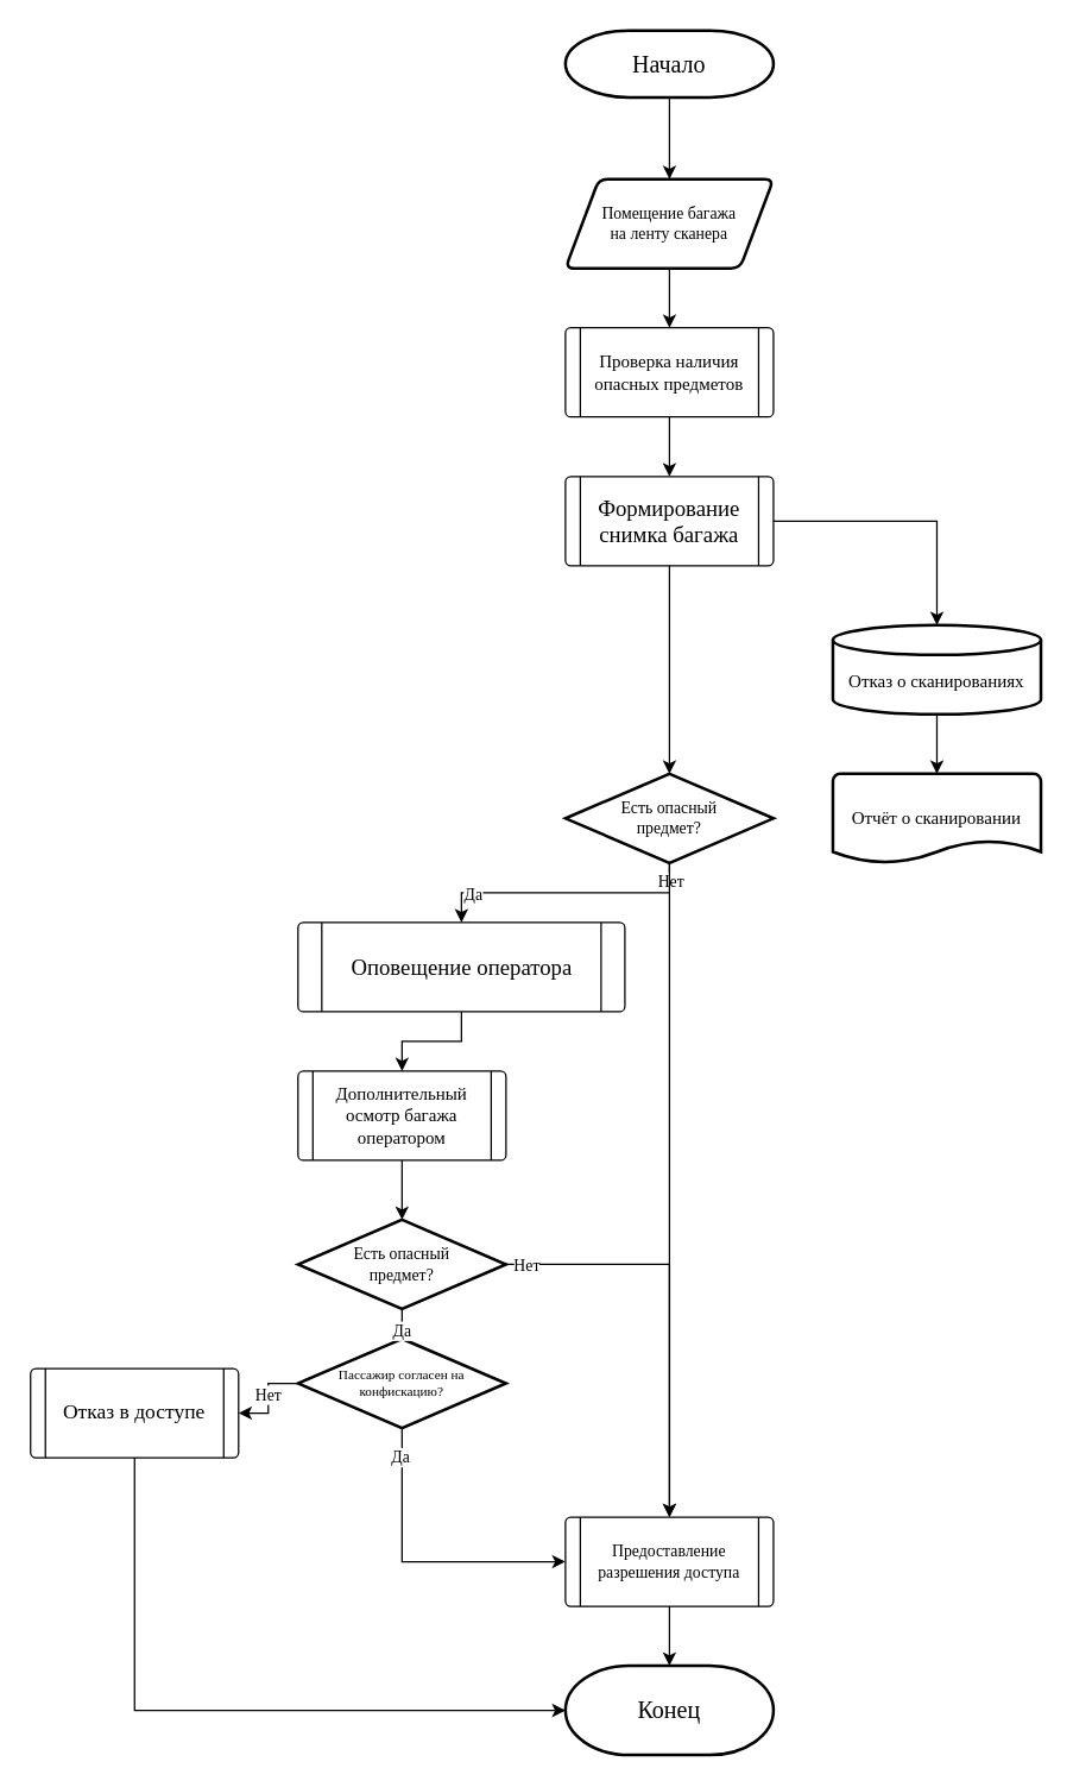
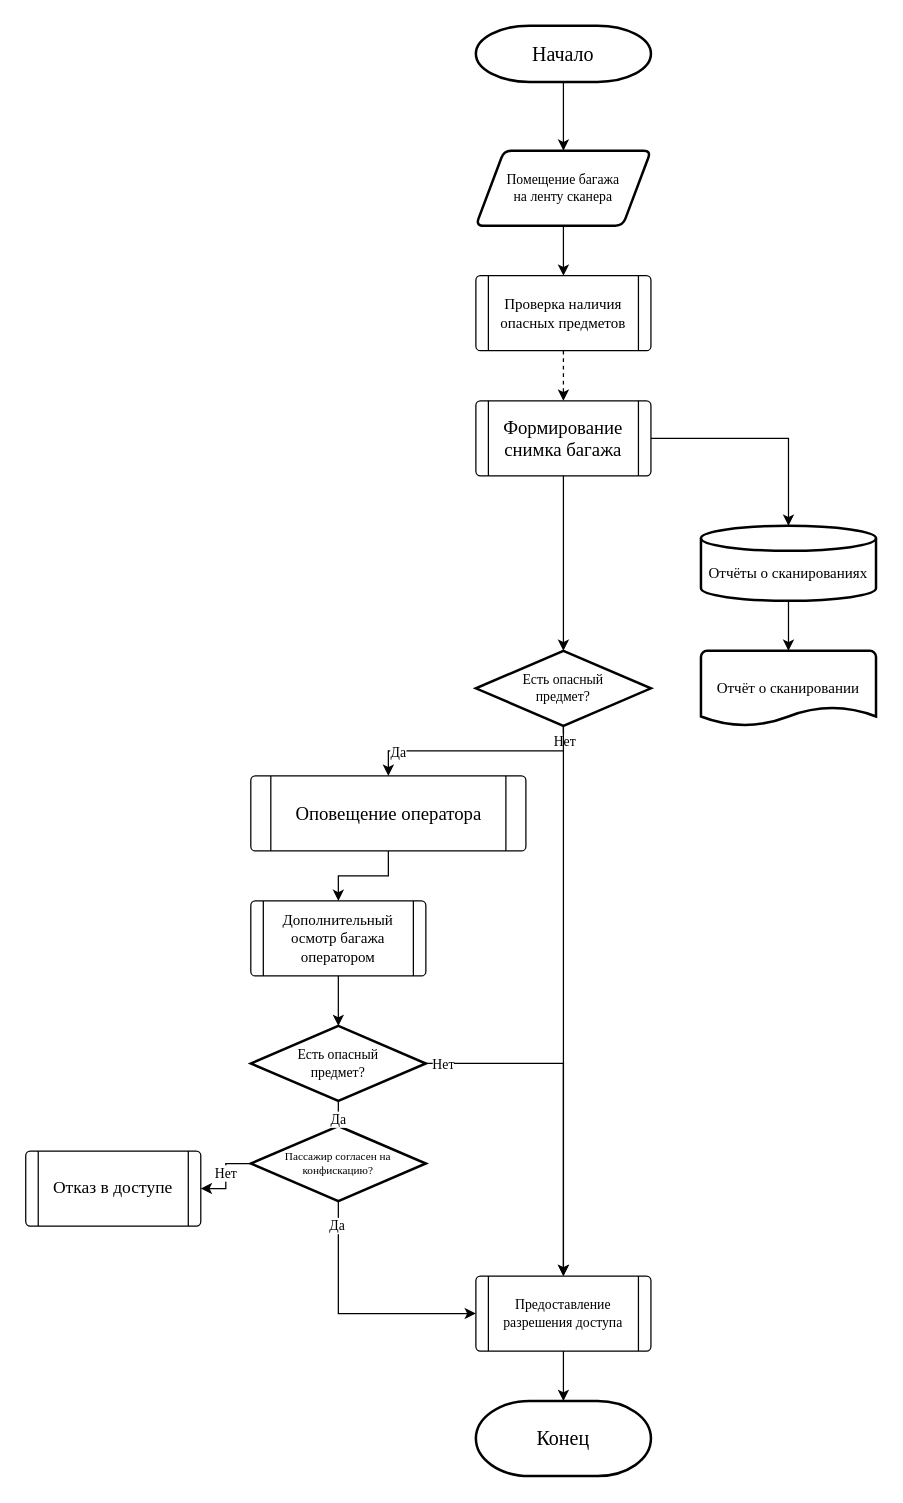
- <mxCell id="6" style="edgeStyle=orthogonalEdgeStyle;rounded=0;orthogonalLoop=1;jettySize=auto;html=1;entryX=0.5;entryY=0;entryDx=0;entryDy=0;fontFamily=Georgia;" edge="1" parent="1" source="7" target="14"><mxGeometry relative="1" as="geometry" /></mxCell>
+ <mxCell id="6" style="edgeStyle=orthogonalEdgeStyle;rounded=0;orthogonalLoop=1;jettySize=auto;html=1;entryX=0.5;entryY=0;entryDx=0;entryDy=0;fontFamily=Georgia;dashed=1;" edge="1" parent="1" source="7" target="14"><mxGeometry relative="1" as="geometry" /></mxCell>
- <mxCell id="13" value="&lt;br&gt;Отказ о сканированиях" style="strokeWidth=2;html=1;shape=mxgraph.flowchart.database;whiteSpace=wrap;labelPosition=center;verticalLabelPosition=middle;align=center;verticalAlign=middle;fontFamily=Georgia;" vertex="1" parent="1"><mxGeometry x="560" y="420" width="140" height="60" as="geometry" /></mxCell>
+ <mxCell id="13" value="&lt;br&gt;Отчёты о сканированиях" style="strokeWidth=2;html=1;shape=mxgraph.flowchart.database;whiteSpace=wrap;labelPosition=center;verticalLabelPosition=middle;align=center;verticalAlign=middle;fontFamily=Georgia;" vertex="1" parent="1"><mxGeometry x="560" y="420" width="140" height="60" as="geometry" /></mxCell>
- <mxCell id="37" style="edgeStyle=orthogonalEdgeStyle;rounded=0;orthogonalLoop=1;jettySize=auto;html=1;entryX=0;entryY=0.5;entryDx=0;entryDy=0;entryPerimeter=0;fontFamily=Georgia;" edge="1" parent="1" source="29" target="18"><mxGeometry relative="1" as="geometry"><Array as="points"><mxPoint x="90" y="1150" /></Array></mxGeometry></mxCell>
